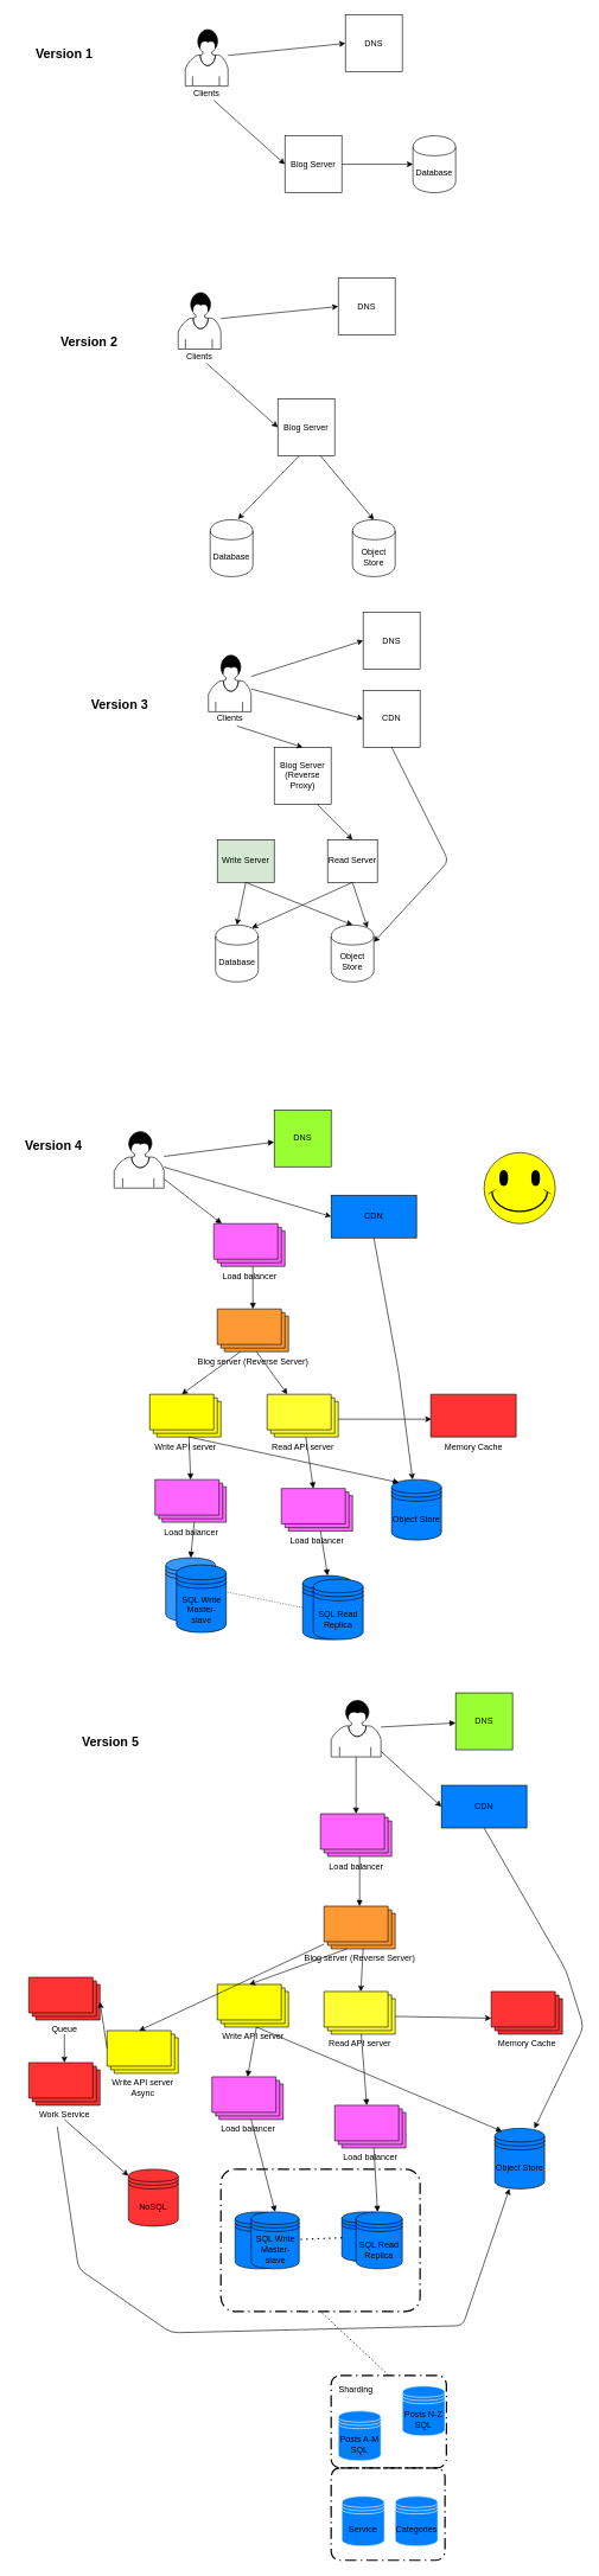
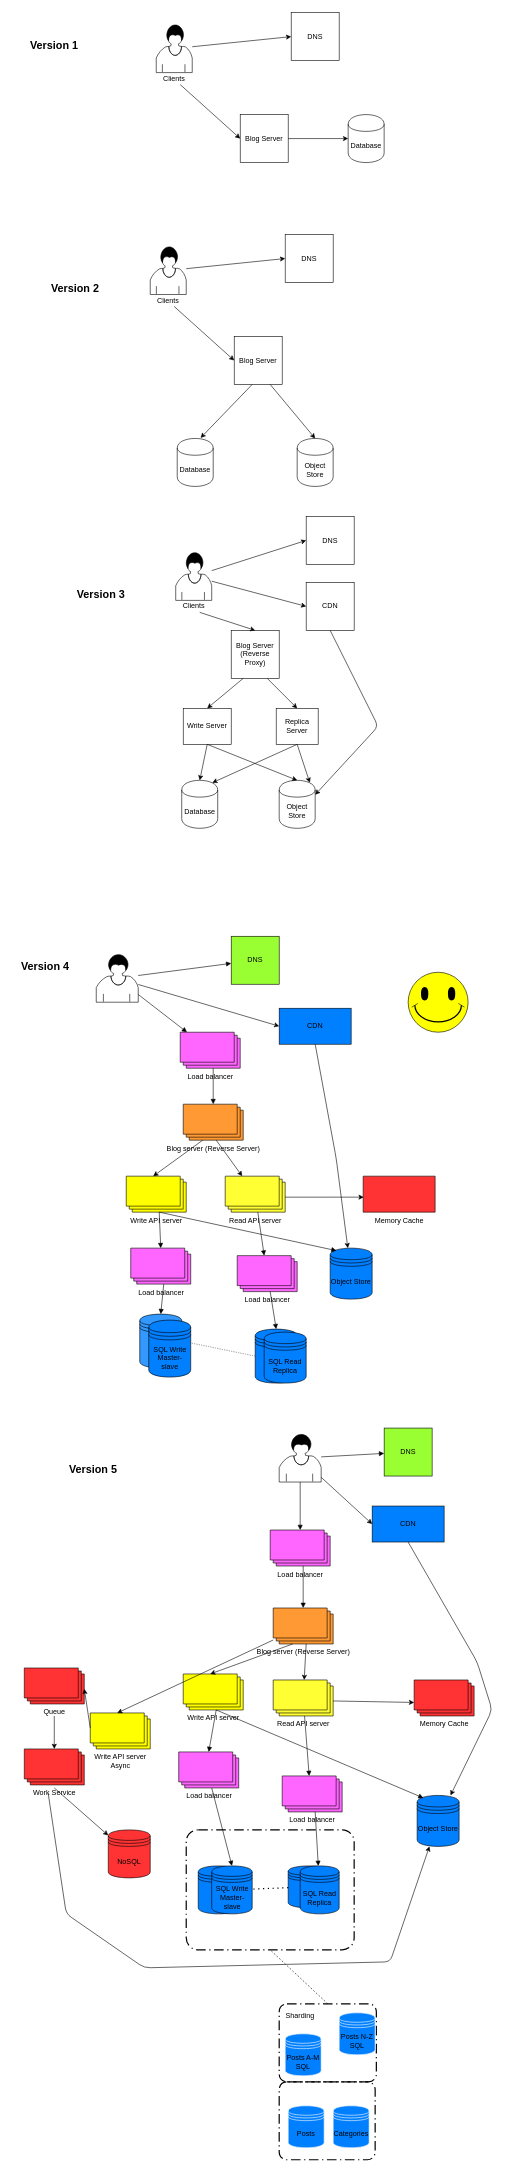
+ <mxCell id="55" value="" style="endArrow=classic;html=1;exitX=0.25;exitY=1;exitDx=0;exitDy=0;entryX=0.5;entryY=0;entryDx=0;entryDy=0;" edge="1" parent="1" source="48" target="53"><mxGeometry width="50" height="50" relative="1" as="geometry"><mxPoint x="400" y="1190" as="sourcePoint" /><mxPoint x="450" y="1140" as="targetPoint" /></mxGeometry></mxCell>
- <mxCell id="53" value="Write Server" style="rounded=0;whiteSpace=wrap;html=1;strokeColor=#000000;fillColor=#d5e8d4;" vertex="1" parent="1"><mxGeometry x="305" y="1180" width="80" height="60" as="geometry" /></mxCell>
+ <mxCell id="53" value="Write Server" style="rounded=0;whiteSpace=wrap;html=1;strokeColor=#000000;fillColor=#FFFFFF;" vertex="1" parent="1"><mxGeometry x="305" y="1180" width="80" height="60" as="geometry" /></mxCell>
- <mxCell id="54" value="Read Server" style="rounded=0;whiteSpace=wrap;html=1;strokeColor=#000000;fillColor=#FFFFFF;" vertex="1" parent="1"><mxGeometry x="460" y="1180" width="70" height="60" as="geometry" /></mxCell>
+ <mxCell id="54" value="Replica Server" style="rounded=0;whiteSpace=wrap;html=1;strokeColor=#000000;fillColor=#FFFFFF;" vertex="1" parent="1"><mxGeometry x="460" y="1180" width="70" height="60" as="geometry" /></mxCell>
- <mxCell id="105" value="Work Service" style="verticalLabelPosition=bottom;verticalAlign=top;html=1;shape=mxgraph.basic.layered_rect;dx=10;outlineConnect=0;strokeColor=#000000;fillColor=#FF3333;" vertex="1" parent="1"><mxGeometry x="40" y="2900" width="100" height="60" as="geometry" /></mxCell>
+ <mxCell id="105" value="Work Service" style="verticalLabelPosition=bottom;verticalAlign=top;html=1;shape=mxgraph.basic.layered_rect;dx=10;outlineConnect=0;strokeColor=#000000;fillColor=#FF3333;" vertex="1" parent="1"><mxGeometry x="40" y="2915" width="100" height="60" as="geometry" /></mxCell>
- <mxCell id="120" value="Service" style="shape=datastore;whiteSpace=wrap;html=1;strokeColor=#FFFFFF;fillColor=#007FFF;" vertex="1" parent="1"><mxGeometry x="480" y="3510" width="60" height="70" as="geometry" /></mxCell>
+ <mxCell id="120" value="Posts" style="shape=datastore;whiteSpace=wrap;html=1;strokeColor=#FFFFFF;fillColor=#007FFF;" vertex="1" parent="1"><mxGeometry x="480" y="3510" width="60" height="70" as="geometry" /></mxCell>
